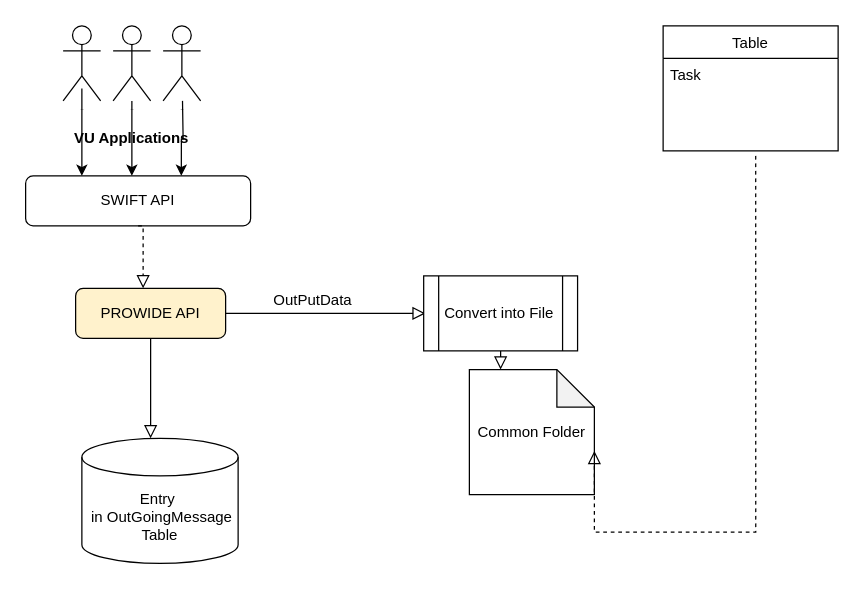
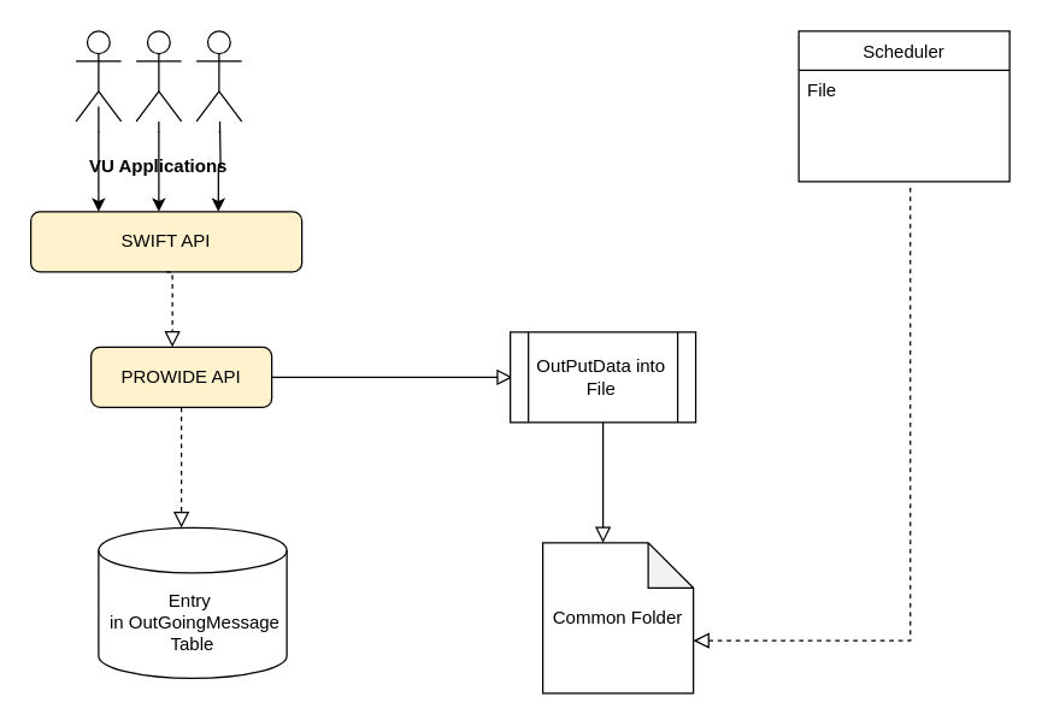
- <mxCell id="11" value="Table" style="swimlane;fontStyle=0;childLayout=stackLayout;horizontal=1;startSize=26;horizontalStack=0;resizeParent=1;resizeParentMax=0;resizeLast=0;collapsible=1;marginBottom=0;" parent="1" vertex="1"><mxGeometry x="530" y="20" width="140" height="100" as="geometry" /></mxCell>
+ <mxCell id="11" value="Scheduler" style="swimlane;fontStyle=0;childLayout=stackLayout;horizontal=1;startSize=26;horizontalStack=0;resizeParent=1;resizeParentMax=0;resizeLast=0;collapsible=1;marginBottom=0;" parent="1" vertex="1"><mxGeometry x="530" y="20" width="140" height="100" as="geometry" /></mxCell>
- <mxCell id="12" value="Task" style="text;strokeColor=none;fillColor=none;align=left;verticalAlign=top;spacingLeft=4;spacingRight=4;overflow=hidden;rotatable=0;points=[[0,0.5],[1,0.5]];portConstraint=eastwest;" parent="11" vertex="1"><mxGeometry y="26" width="140" height="74" as="geometry" /></mxCell>
+ <mxCell id="12" value="File" style="text;strokeColor=none;fillColor=none;align=left;verticalAlign=top;spacingLeft=4;spacingRight=4;overflow=hidden;rotatable=0;points=[[0,0.5],[1,0.5]];portConstraint=eastwest;" parent="11" vertex="1"><mxGeometry y="26" width="140" height="74" as="geometry" /></mxCell>
- <mxCell id="2" value="SWIFT API" style="rounded=1;whiteSpace=wrap;html=1;fontSize=12;glass=0;strokeWidth=1;shadow=0;" parent="1" vertex="1"><mxGeometry x="20" y="140" width="180" height="40" as="geometry" /></mxCell>
+ <mxCell id="2" value="SWIFT API" style="rounded=1;whiteSpace=wrap;html=1;fontSize=12;glass=0;strokeWidth=1;shadow=0;fillColor=#fff2cc;" parent="1" vertex="1"><mxGeometry x="20" y="140" width="180" height="40" as="geometry" /></mxCell>
- <mxCell id="5" value="OutPutData" style="text;html=1;strokeColor=none;fillColor=none;align=center;verticalAlign=middle;whiteSpace=wrap;rounded=0;" parent="1" vertex="1"><mxGeometry x="230" y="230" width="40" height="20" as="geometry" /></mxCell>
- <mxCell id="7" value="Convert into File" style="shape=process;whiteSpace=wrap;html=1;backgroundOutline=1;" parent="1" vertex="1"><mxGeometry x="338.44" y="220" width="123.12" height="60" as="geometry" /></mxCell>
+ <mxCell id="7" value="OutPutData into File" style="shape=process;whiteSpace=wrap;html=1;backgroundOutline=1;" parent="1" vertex="1"><mxGeometry x="338.44" y="220" width="123.12" height="60" as="geometry" /></mxCell>
- <mxCell id="10" value="" style="rounded=0;html=1;jettySize=auto;orthogonalLoop=1;fontSize=11;endArrow=block;endFill=0;endSize=8;strokeWidth=1;shadow=0;labelBackgroundColor=none;edgeStyle=orthogonalEdgeStyle;exitX=0.5;exitY=1;exitDx=0;exitDy=0;" parent="1" source="3" target="9" edge="1"><mxGeometry relative="1" as="geometry"><mxPoint x="120" y="280" as="sourcePoint" /><mxPoint x="130" y="240" as="targetPoint" /><Array as="points"><mxPoint x="120" y="330" /><mxPoint x="120" y="330" /></Array></mxGeometry></mxCell>
+ <mxCell id="10" value="" style="rounded=0;html=1;jettySize=auto;orthogonalLoop=1;fontSize=11;endArrow=block;endFill=0;endSize=8;strokeWidth=1;shadow=0;labelBackgroundColor=none;edgeStyle=orthogonalEdgeStyle;exitX=0.5;exitY=1;exitDx=0;exitDy=0;dashed=1;" parent="1" source="3" target="9" edge="1"><mxGeometry relative="1" as="geometry"><mxPoint x="120" y="280" as="sourcePoint" /><mxPoint x="130" y="240" as="targetPoint" /><Array as="points"><mxPoint x="120" y="330" /><mxPoint x="120" y="330" /></Array></mxGeometry></mxCell>
- <mxCell id="6" value="Common Folder" style="shape=note;whiteSpace=wrap;html=1;backgroundOutline=1;darkOpacity=0.05;" parent="1" vertex="1"><mxGeometry x="375" y="295" width="100" height="100" as="geometry" /></mxCell>
+ <mxCell id="6" value="Common Folder" style="shape=note;whiteSpace=wrap;html=1;backgroundOutline=1;darkOpacity=0.05;" parent="1" vertex="1"><mxGeometry x="360" y="360" width="100" height="100" as="geometry" /></mxCell>
